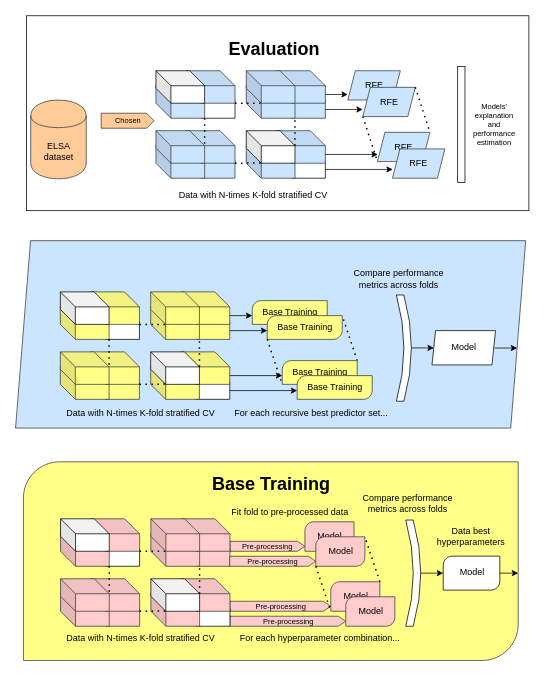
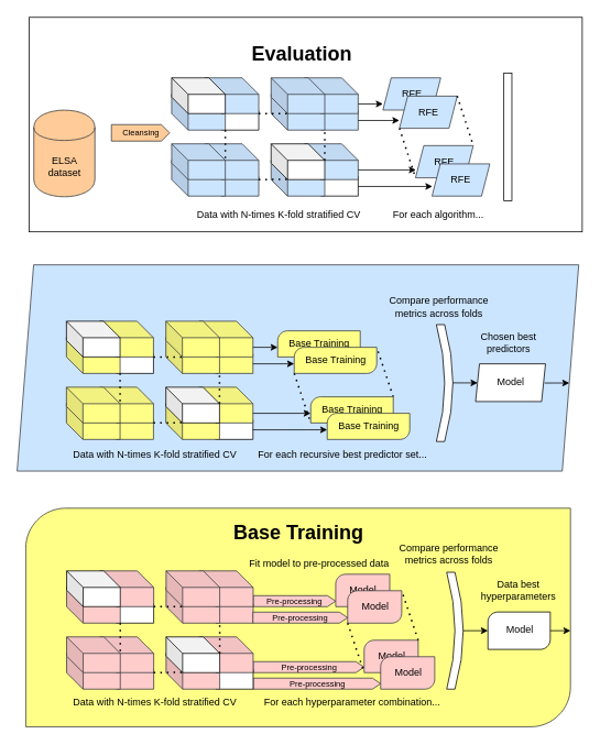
- <mxCell id="81" value="Chosen" style="html=1;shadow=0;dashed=0;align=center;verticalAlign=middle;shape=mxgraph.arrows2.arrow;dy=0;dx=10;notch=0;fontSize=10;fillColor=#ffcc99;strokeColor=#36393d;" parent="1" vertex="1"><mxGeometry x="134.5" y="150" width="70.5" height="20" as="geometry" /></mxCell>
+ <mxCell id="81" value="Cleansing" style="html=1;shadow=0;dashed=0;align=center;verticalAlign=middle;shape=mxgraph.arrows2.arrow;dy=0;dx=10;notch=0;fontSize=10;fillColor=#ffcc99;strokeColor=#36393d;" parent="1" vertex="1"><mxGeometry x="134.5" y="150" width="70.5" height="20" as="geometry" /></mxCell>
- <mxCell id="113" value="Models' explanation&lt;br&gt;and performance estimation" style="text;html=1;strokeColor=none;fillColor=none;align=center;verticalAlign=middle;whiteSpace=wrap;rounded=0;fontSize=10;" parent="1" vertex="1"><mxGeometry x="623.88" y="110" width="70" height="110" as="geometry" /></mxCell>
+ <mxCell id="117" value="For each algorithm..." style="text;html=1;strokeColor=none;fillColor=none;align=center;verticalAlign=middle;whiteSpace=wrap;rounded=0;fontSize=12;" parent="1" vertex="1"><mxGeometry x="450.5" y="250" width="159.5" height="20" as="geometry" /></mxCell>
+ <mxCell id="78" value="Chosen best predictors" style="text;html=1;strokeColor=none;fillColor=none;align=center;verticalAlign=middle;whiteSpace=wrap;rounded=0;" parent="1" vertex="1"><mxGeometry x="554.88" y="404.27" width="122.25" height="20" as="geometry" /></mxCell>
- <mxCell id="72" value="Fit fold to pre-processed data" style="text;html=1;strokeColor=none;fillColor=none;align=center;verticalAlign=middle;whiteSpace=wrap;rounded=0;" parent="1" vertex="1"><mxGeometry x="283.5" y="672.66" width="205" height="20" as="geometry" /></mxCell>
+ <mxCell id="72" value="Fit model to pre-processed data" style="text;html=1;strokeColor=none;fillColor=none;align=center;verticalAlign=middle;whiteSpace=wrap;rounded=0;" parent="1" vertex="1"><mxGeometry x="283.5" y="672.66" width="205" height="20" as="geometry" /></mxCell>
